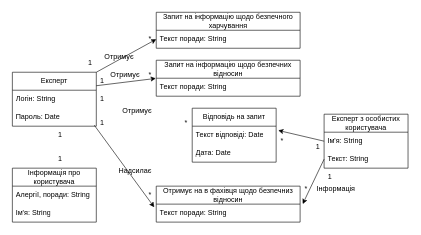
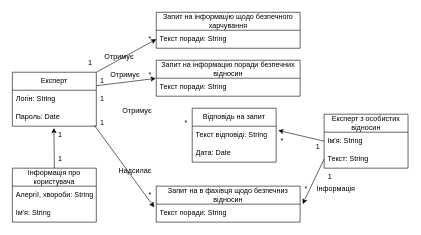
- <mxCell id="19" value="Запит на інформацію щодо безпечних відносин" style="swimlane;fontStyle=0;childLayout=stackLayout;horizontal=1;startSize=30;horizontalStack=0;resizeParent=1;resizeParentMax=0;resizeLast=0;collapsible=1;marginBottom=0;whiteSpace=wrap;html=1;" vertex="1" parent="1"><mxGeometry x="260" y="100" width="240" height="60" as="geometry" /></mxCell>
+ <mxCell id="19" value="Запит на інформацію поради безпечних відносин" style="swimlane;fontStyle=0;childLayout=stackLayout;horizontal=1;startSize=30;horizontalStack=0;resizeParent=1;resizeParentMax=0;resizeLast=0;collapsible=1;marginBottom=0;whiteSpace=wrap;html=1;" vertex="1" parent="1"><mxGeometry x="260" y="100" width="240" height="60" as="geometry" /></mxCell>
- <mxCell id="16" value="Експерт з особистих користувача" style="swimlane;fontStyle=0;childLayout=stackLayout;horizontal=1;startSize=30;horizontalStack=0;resizeParent=1;resizeParentMax=0;resizeLast=0;collapsible=1;marginBottom=0;whiteSpace=wrap;html=1;" vertex="1" parent="1"><mxGeometry x="540" y="190" width="140" height="90" as="geometry" /></mxCell>
+ <mxCell id="16" value="Експерт з особистих відносин" style="swimlane;fontStyle=0;childLayout=stackLayout;horizontal=1;startSize=30;horizontalStack=0;resizeParent=1;resizeParentMax=0;resizeLast=0;collapsible=1;marginBottom=0;whiteSpace=wrap;html=1;" vertex="1" parent="1"><mxGeometry x="540" y="190" width="140" height="90" as="geometry" /></mxCell>
+ <mxCell id="8" value="" style="endArrow=classic;html=1;rounded=0;exitX=0.5;exitY=0;exitDx=0;exitDy=0;entryX=0.495;entryY=1.098;entryDx=0;entryDy=0;entryPerimeter=0;" edge="1" parent="1" source="5" target="4"><mxGeometry width="50" height="50" relative="1" as="geometry"><mxPoint x="340" y="200" as="sourcePoint" /><mxPoint x="390" y="150" as="targetPoint" /></mxGeometry></mxCell>
- <mxCell id="35" value="Текст відповіді: Date" style="text;strokeColor=none;fillColor=none;align=left;verticalAlign=middle;spacingLeft=4;spacingRight=4;overflow=hidden;points=[[0,0.5],[1,0.5]];portConstraint=eastwest;rotatable=0;whiteSpace=wrap;html=1;" vertex="1" parent="34"><mxGeometry y="30" width="140" height="30" as="geometry" /></mxCell>
+ <mxCell id="35" value="Текст відповіді: String" style="text;strokeColor=none;fillColor=none;align=left;verticalAlign=middle;spacingLeft=4;spacingRight=4;overflow=hidden;points=[[0,0.5],[1,0.5]];portConstraint=eastwest;rotatable=0;whiteSpace=wrap;html=1;" vertex="1" parent="34"><mxGeometry y="30" width="140" height="30" as="geometry" /></mxCell>
- <mxCell id="6" value="Алергії, поради: String" style="text;strokeColor=none;fillColor=none;align=left;verticalAlign=middle;spacingLeft=4;spacingRight=4;overflow=hidden;points=[[0,0.5],[1,0.5]];portConstraint=eastwest;rotatable=0;whiteSpace=wrap;html=1;" vertex="1" parent="5"><mxGeometry y="30" width="140" height="30" as="geometry" /></mxCell>
+ <mxCell id="6" value="Алергії, хвороби: String" style="text;strokeColor=none;fillColor=none;align=left;verticalAlign=middle;spacingLeft=4;spacingRight=4;overflow=hidden;points=[[0,0.5],[1,0.5]];portConstraint=eastwest;rotatable=0;whiteSpace=wrap;html=1;" vertex="1" parent="5"><mxGeometry y="30" width="140" height="30" as="geometry" /></mxCell>
- <mxCell id="21" value="Отримує на в фахівця щодо безпечниз відносин" style="swimlane;fontStyle=0;childLayout=stackLayout;horizontal=1;startSize=30;horizontalStack=0;resizeParent=1;resizeParentMax=0;resizeLast=0;collapsible=1;marginBottom=0;whiteSpace=wrap;html=1;" vertex="1" parent="1"><mxGeometry x="260" y="310" width="240" height="60" as="geometry" /></mxCell>
+ <mxCell id="21" value="Запит на в фахівця щодо безпечниз відносин" style="swimlane;fontStyle=0;childLayout=stackLayout;horizontal=1;startSize=30;horizontalStack=0;resizeParent=1;resizeParentMax=0;resizeLast=0;collapsible=1;marginBottom=0;whiteSpace=wrap;html=1;" vertex="1" parent="1"><mxGeometry x="260" y="310" width="240" height="60" as="geometry" /></mxCell>
